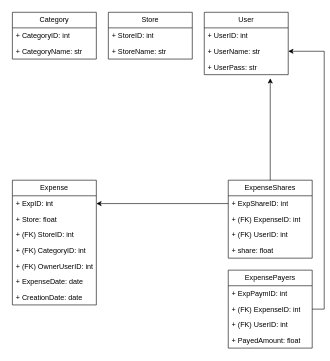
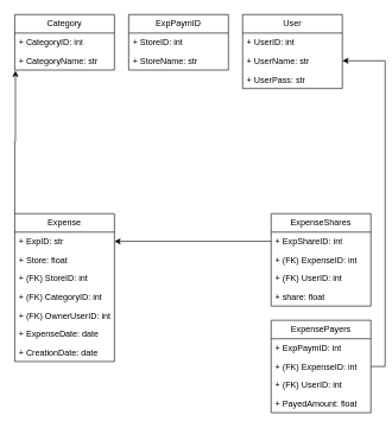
- <mxCell id="13" value="Store" style="swimlane;fontStyle=0;childLayout=stackLayout;horizontal=1;startSize=26;fillColor=none;horizontalStack=0;resizeParent=1;resizeParentMax=0;resizeLast=0;collapsible=1;marginBottom=0;whiteSpace=wrap;html=1;" parent="1" vertex="1"><mxGeometry x="180" y="20" width="140" height="78" as="geometry" /></mxCell>
+ <mxCell id="13" value="ExpPaymID" style="swimlane;fontStyle=0;childLayout=stackLayout;horizontal=1;startSize=26;fillColor=none;horizontalStack=0;resizeParent=1;resizeParentMax=0;resizeLast=0;collapsible=1;marginBottom=0;whiteSpace=wrap;html=1;" parent="1" vertex="1"><mxGeometry x="180" y="20" width="140" height="78" as="geometry" /></mxCell>
- <mxCell id="32" style="edgeStyle=orthogonalEdgeStyle;rounded=0;orthogonalLoop=1;jettySize=auto;html=1;exitX=0.5;exitY=0;exitDx=0;exitDy=0;entryX=0.786;entryY=1.231;entryDx=0;entryDy=0;entryPerimeter=0;" parent="1" source="25" target="19" edge="1"><mxGeometry relative="1" as="geometry"><Array as="points"><mxPoint x="450" y="170" /><mxPoint x="450" y="170" /></Array></mxGeometry></mxCell>
+ <mxCell id="30" style="edgeStyle=orthogonalEdgeStyle;rounded=0;orthogonalLoop=1;jettySize=auto;html=1;exitX=0;exitY=0;exitDx=0;exitDy=0;entryX=0.007;entryY=1.038;entryDx=0;entryDy=0;entryPerimeter=0;" parent="1" source="2" target="12" edge="1"><mxGeometry relative="1" as="geometry" /></mxCell>
- <mxCell id="3" value="+ ExpID: int&lt;span style=&quot;white-space: pre;&quot;&gt;&#09;&lt;/span&gt;" style="text;strokeColor=none;fillColor=none;align=left;verticalAlign=top;spacingLeft=4;spacingRight=4;overflow=hidden;rotatable=0;points=[[0,0.5],[1,0.5]];portConstraint=eastwest;whiteSpace=wrap;html=1;" parent="2" vertex="1"><mxGeometry y="26" width="140" height="26" as="geometry" /></mxCell>
+ <mxCell id="3" value="+ ExpID: str&lt;span style=&quot;white-space: pre;&quot;&gt;&#09;&lt;/span&gt;" style="text;strokeColor=none;fillColor=none;align=left;verticalAlign=top;spacingLeft=4;spacingRight=4;overflow=hidden;rotatable=0;points=[[0,0.5],[1,0.5]];portConstraint=eastwest;whiteSpace=wrap;html=1;" parent="2" vertex="1"><mxGeometry y="26" width="140" height="26" as="geometry" /></mxCell>
